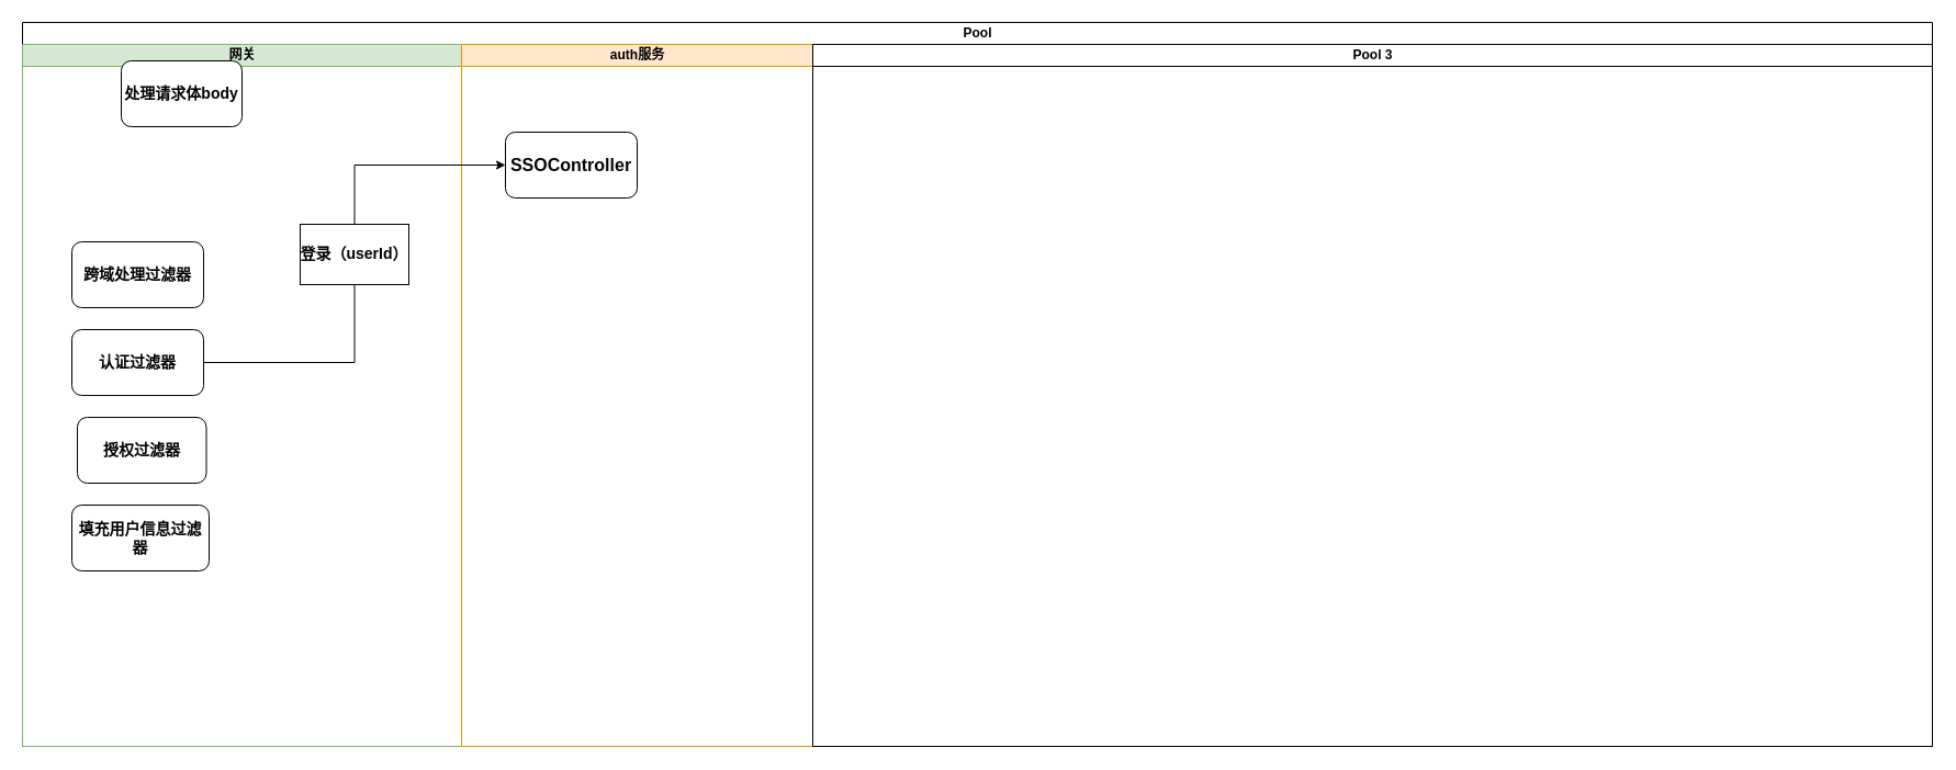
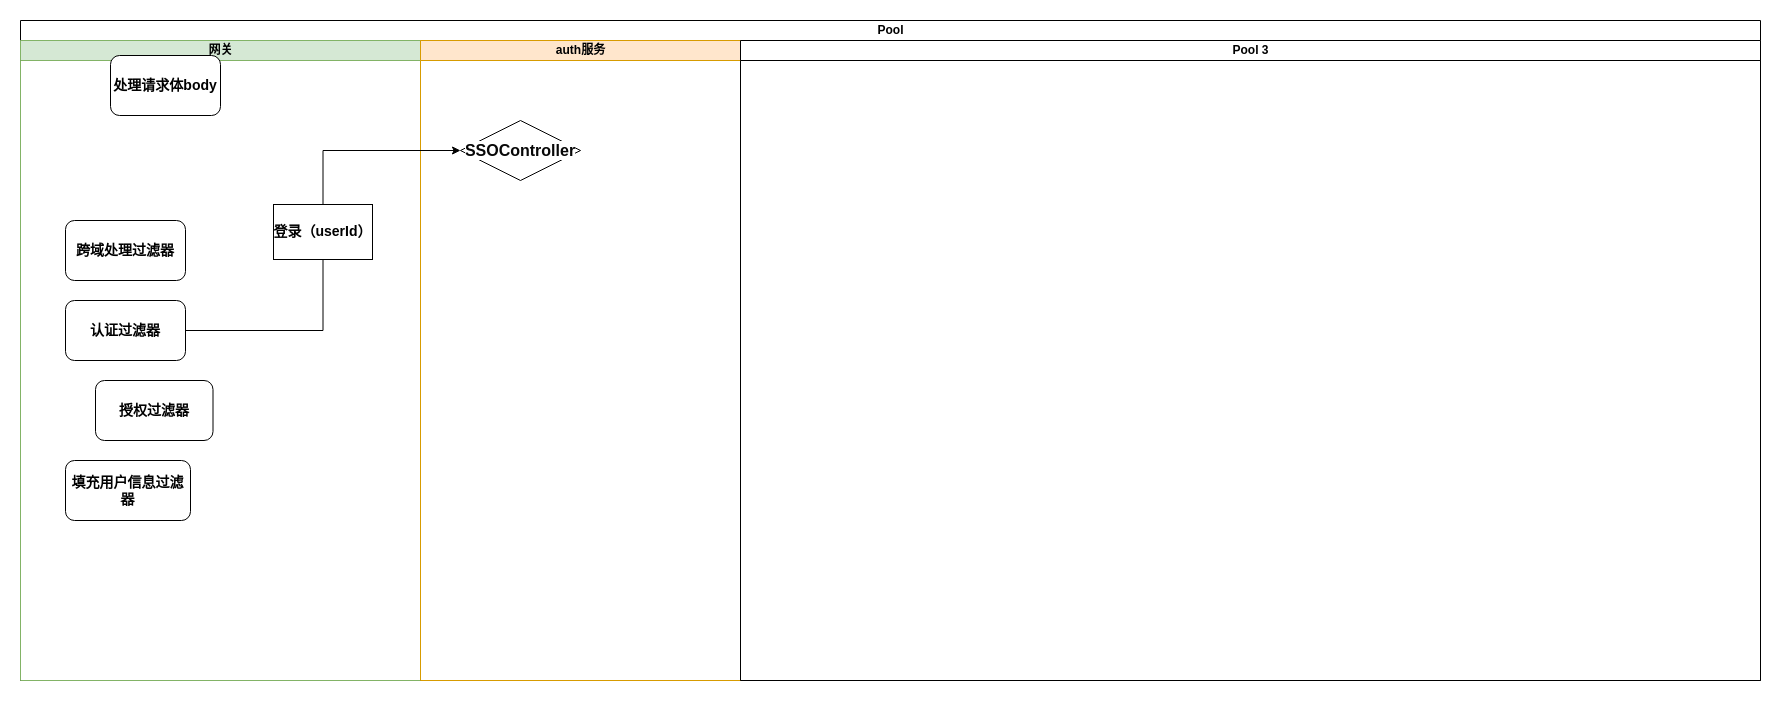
- <mxCell id="10" value="&lt;div style=&quot;text-align: center;&quot;&gt;&lt;h6 style=&quot;background-color: rgb(255, 255, 255); color: rgb(8, 8, 8); font-size: 12pt;&quot;&gt;&lt;font face=&quot;Helvetica&quot;&gt;SSOController&lt;/font&gt;&lt;/h6&gt;&lt;/div&gt;" style="rounded=1;whiteSpace=wrap;html=1;" vertex="1" parent="9"><mxGeometry x="40" y="80" width="120" height="60" as="geometry" /></mxCell>
+ <mxCell id="10" value="&lt;div style=&quot;text-align: center;&quot;&gt;&lt;h6 style=&quot;background-color: rgb(255, 255, 255); color: rgb(8, 8, 8); font-size: 12pt;&quot;&gt;&lt;font face=&quot;Helvetica&quot;&gt;SSOController&lt;/font&gt;&lt;/h6&gt;&lt;/div&gt;" style="rhombus;whiteSpace=wrap;html=1;" vertex="1" parent="9"><mxGeometry x="40" y="80" width="120" height="60" as="geometry" /></mxCell>
- <mxCell id="7" value="&lt;h3&gt;授权过滤器&lt;/h3&gt;" style="rounded=1;whiteSpace=wrap;html=1;" vertex="1" parent="3"><mxGeometry x="50" y="340" width="117.5" height="60" as="geometry" /></mxCell>
+ <mxCell id="7" value="&lt;h3&gt;授权过滤器&lt;/h3&gt;" style="rounded=1;whiteSpace=wrap;html=1;" vertex="1" parent="3"><mxGeometry x="75" y="340" width="117.5" height="60" as="geometry" /></mxCell>
